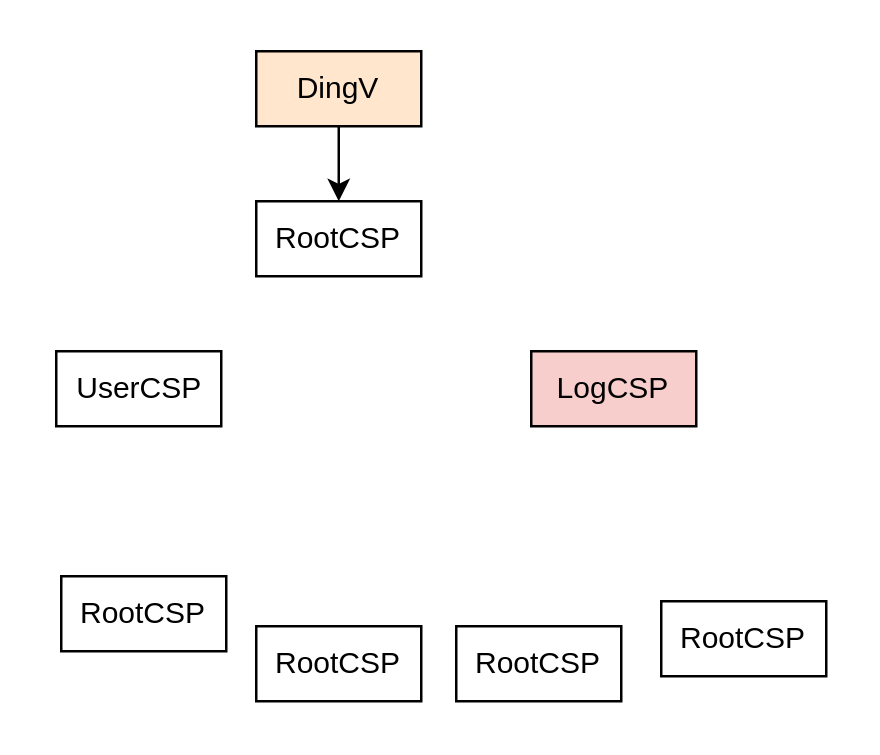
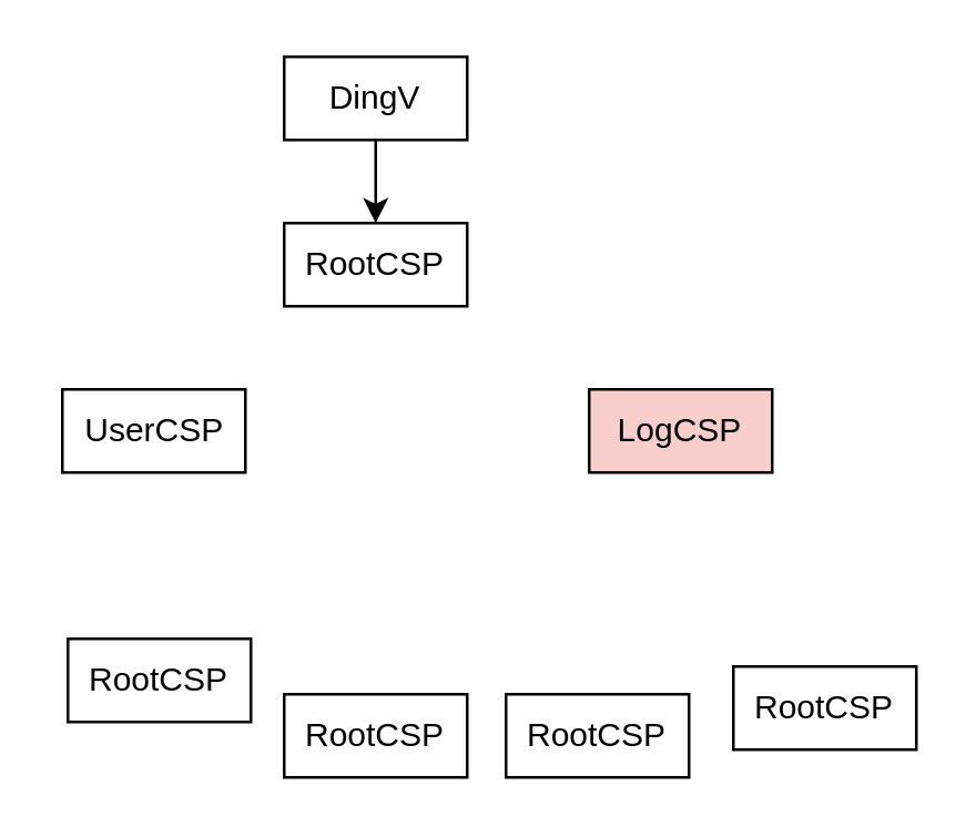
- <mxCell id="3" value="DingV" style="rounded=0;whiteSpace=wrap;html=1;fillColor=#ffe6cc;" vertex="1" parent="1"><mxGeometry x="102" y="20" width="66" height="30" as="geometry" /></mxCell>
+ <mxCell id="3" value="DingV" style="rounded=0;whiteSpace=wrap;html=1;" vertex="1" parent="1"><mxGeometry x="102" y="20" width="66" height="30" as="geometry" /></mxCell>
